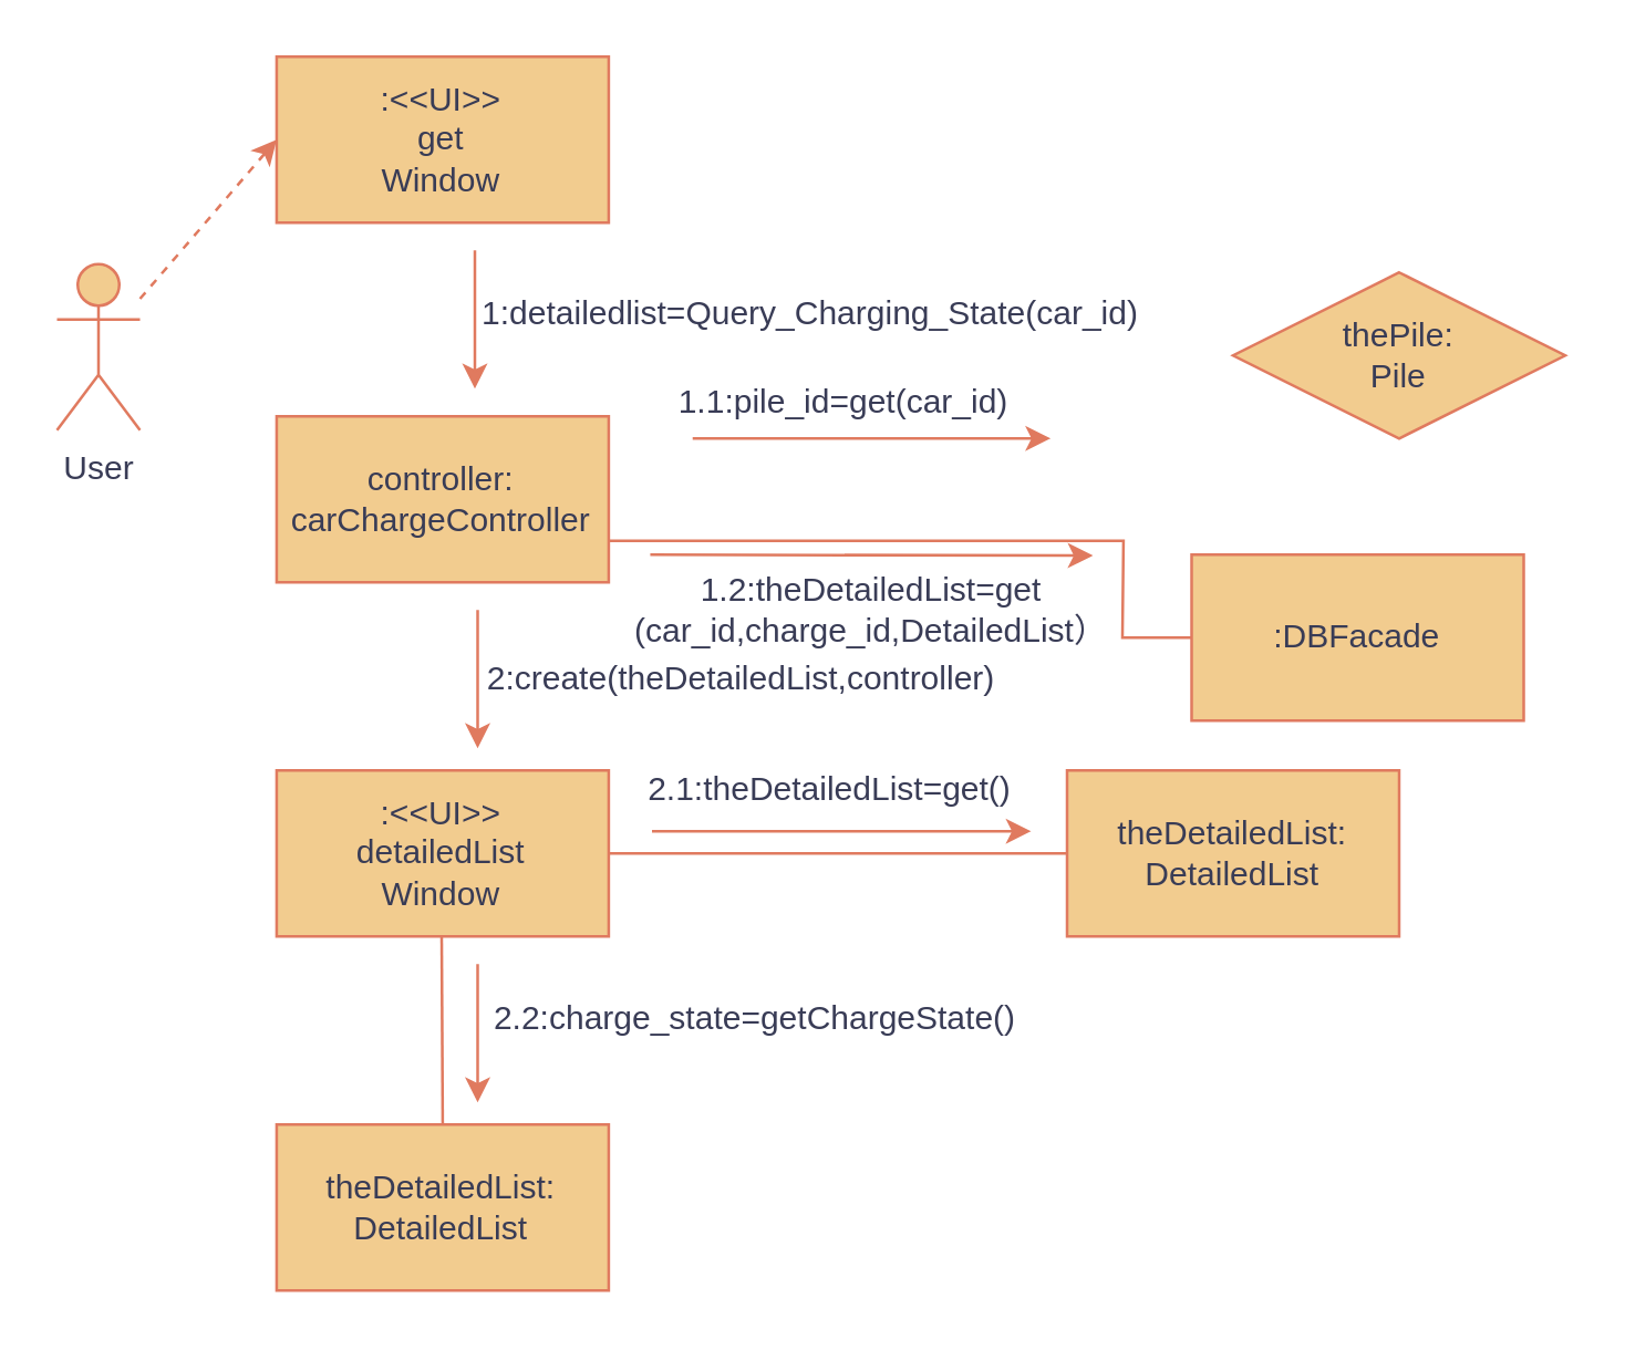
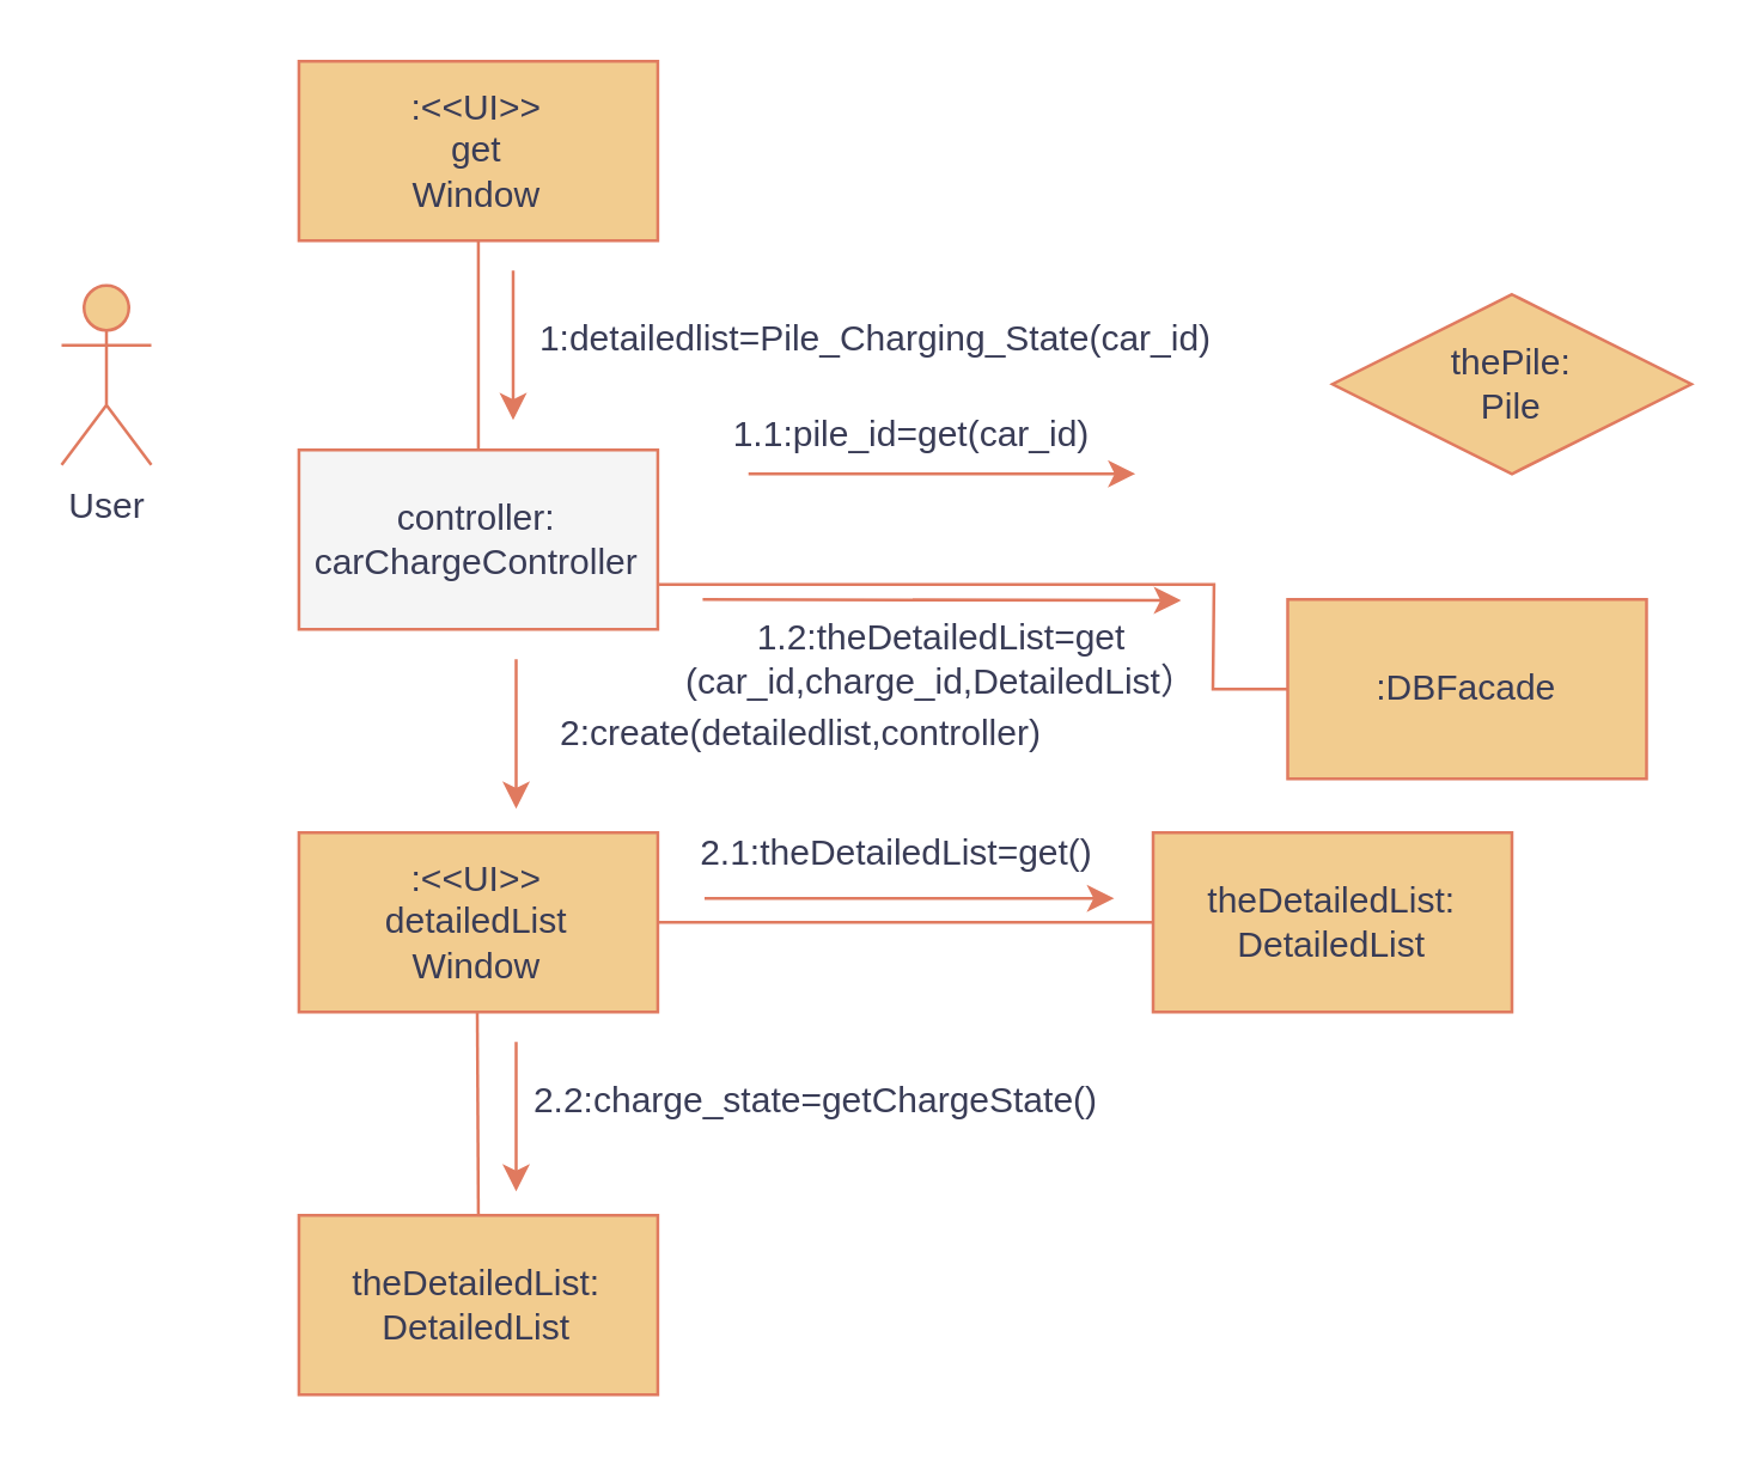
- <mxCell id="4" value="" style="endArrow=classic;dashed=1;html=1;rounded=0;entryX=0;entryY=0.5;entryDx=0;entryDy=0;startArrow=none;startFill=0;endFill=1;labelBackgroundColor=none;strokeColor=#E07A5F;fontColor=default;" edge="1" parent="1" source="2" target="6"><mxGeometry width="50" height="50" relative="1" as="geometry"><mxPoint x="-25" y="78" as="sourcePoint" /><mxPoint x="85" y="60" as="targetPoint" /></mxGeometry></mxCell>
- <mxCell id="15" value="1:detailedlist=Query_Charging_State(car_id)" style="text;html=1;align=center;verticalAlign=middle;resizable=0;points=[];autosize=1;strokeColor=none;fillColor=none;labelBackgroundColor=none;fontColor=#393C56;" vertex="1" parent="1"><mxGeometry x="162" y="98" width="260" height="30" as="geometry" /></mxCell>
+ <mxCell id="15" value="1:detailedlist=Pile_Charging_State(car_id)" style="text;html=1;align=center;verticalAlign=middle;resizable=0;points=[];autosize=1;strokeColor=none;fillColor=none;labelBackgroundColor=none;fontColor=#393C56;" vertex="1" parent="1"><mxGeometry x="162" y="98" width="260" height="30" as="geometry" /></mxCell>
+ <mxCell id="5" value="" style="edgeStyle=orthogonalEdgeStyle;rounded=0;orthogonalLoop=1;jettySize=auto;html=1;endArrow=none;startFill=0;labelBackgroundColor=none;strokeColor=#E07A5F;fontColor=default;" edge="1" parent="1" source="6" target="3"><mxGeometry relative="1" as="geometry" /></mxCell>
- <mxCell id="3" value="controller:&lt;br&gt;carChargeController" style="rounded=0;whiteSpace=wrap;html=1;labelBackgroundColor=none;fillColor=#F2CC8F;strokeColor=#E07A5F;fontColor=#393C56;" vertex="1" parent="1"><mxGeometry x="99.37" y="150" width="120" height="60" as="geometry" /></mxCell>
+ <mxCell id="3" value="controller:&lt;br&gt;carChargeController" style="rounded=0;whiteSpace=wrap;html=1;labelBackgroundColor=none;fillColor=#f5f5f5;strokeColor=#E07A5F;fontColor=#393C56;" vertex="1" parent="1"><mxGeometry x="99.37" y="150" width="120" height="60" as="geometry" /></mxCell>
- <mxCell id="9" value="2:create(theDetailedList,controller)" style="text;html=1;align=center;verticalAlign=middle;resizable=0;points=[];autosize=1;strokeColor=none;fillColor=none;fontColor=#393C56;labelBackgroundColor=none;" vertex="1" parent="1"><mxGeometry x="162" y="230" width="210" height="30" as="geometry" /></mxCell>
+ <mxCell id="9" value="2:create(detailedlist,controller)" style="text;html=1;align=center;verticalAlign=middle;resizable=0;points=[];autosize=1;strokeColor=none;fillColor=none;fontColor=#393C56;labelBackgroundColor=none;" vertex="1" parent="1"><mxGeometry x="162" y="230" width="210" height="30" as="geometry" /></mxCell>
